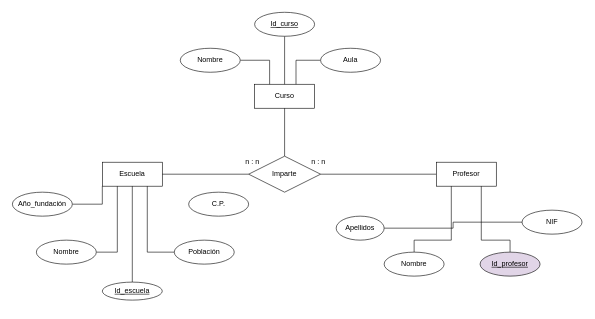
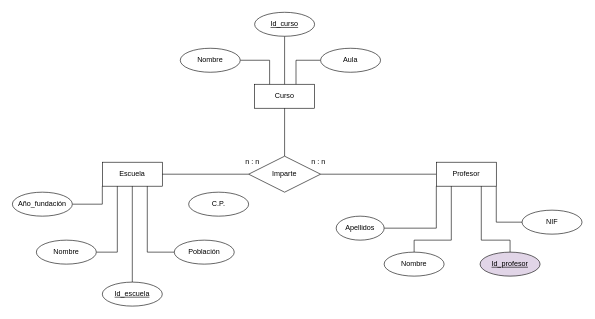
+ <mxCell id="23" style="edgeStyle=orthogonalEdgeStyle;rounded=0;orthogonalLoop=1;jettySize=auto;html=1;entryX=1;entryY=1;entryDx=0;entryDy=0;endArrow=none;endFill=0;" edge="1" parent="1" source="24" target="4"><mxGeometry relative="1" as="geometry" /></mxCell>
- <mxCell id="27" style="edgeStyle=orthogonalEdgeStyle;rounded=0;orthogonalLoop=1;jettySize=auto;html=1;endArrow=none;endFill=0;" edge="1" parent="1" source="28" target="24"><mxGeometry relative="1" as="geometry" /></mxCell>
+ <mxCell id="27" style="edgeStyle=orthogonalEdgeStyle;rounded=0;orthogonalLoop=1;jettySize=auto;html=1;entryX=0;entryY=1;entryDx=0;entryDy=0;endArrow=none;endFill=0;" edge="1" parent="1" source="28" target="4"><mxGeometry relative="1" as="geometry" /></mxCell>
- <mxCell id="7" value="Id_escuela" style="ellipse;whiteSpace=wrap;html=1;align=center;fontStyle=4;" parent="1" vertex="1"><mxGeometry x="170" y="470" width="100" height="30" as="geometry" /></mxCell>
+ <mxCell id="7" value="Id_escuela" style="ellipse;whiteSpace=wrap;html=1;align=center;fontStyle=4;" parent="1" vertex="1"><mxGeometry x="170" y="470" width="100" height="40" as="geometry" /></mxCell>
